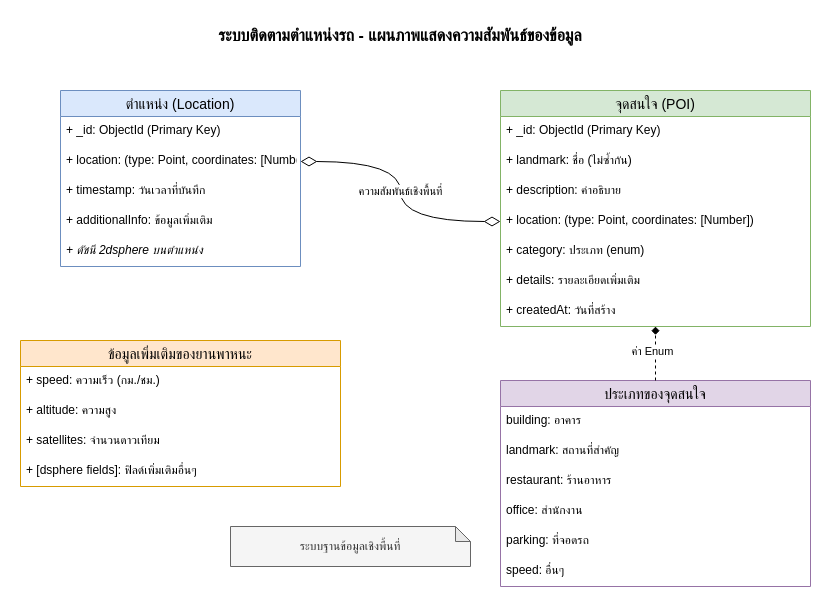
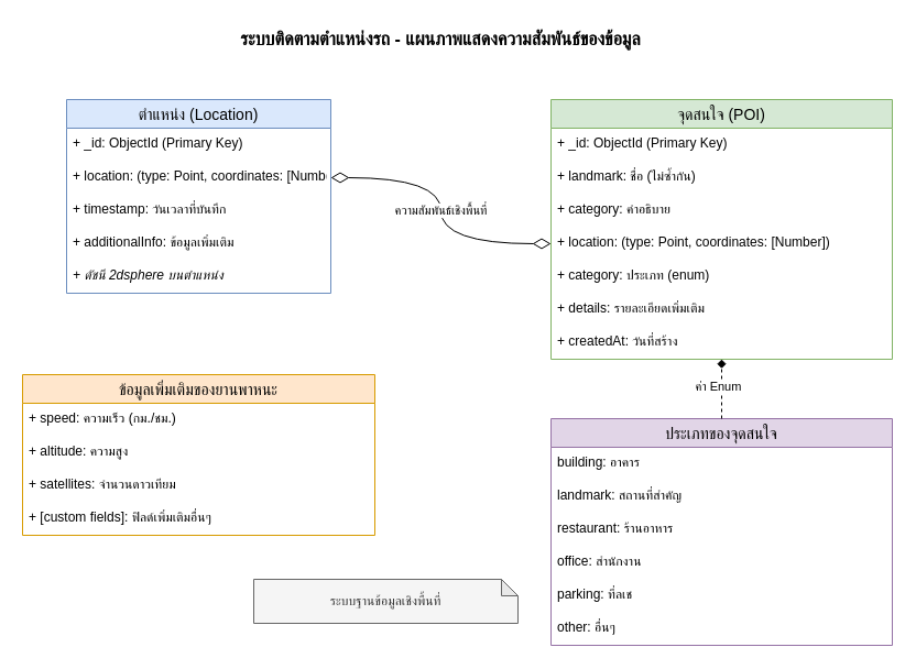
- <mxCell id="11" value="+ description: คำอธิบาย" style="text;strokeColor=none;fillColor=none;spacingLeft=4;spacingRight=4;overflow=hidden;rotatable=0;points=[[0,0.5],[1,0.5]];portConstraint=eastwest;fontSize=12;" parent="8" vertex="1"><mxGeometry y="86" width="310" height="30" as="geometry" /></mxCell>
+ <mxCell id="11" value="+ category: คำอธิบาย" style="text;strokeColor=none;fillColor=none;spacingLeft=4;spacingRight=4;overflow=hidden;rotatable=0;points=[[0,0.5],[1,0.5]];portConstraint=eastwest;fontSize=12;" parent="8" vertex="1"><mxGeometry y="86" width="310" height="30" as="geometry" /></mxCell>
- <mxCell id="20" value="+ [dsphere fields]: ฟิลด์เพิ่มเติมอื่นๆ" style="text;strokeColor=none;fillColor=none;spacingLeft=4;spacingRight=4;overflow=hidden;rotatable=0;points=[[0,0.5],[1,0.5]];portConstraint=eastwest;fontSize=12;" parent="16" vertex="1"><mxGeometry y="116" width="320" height="30" as="geometry" /></mxCell>
+ <mxCell id="20" value="+ [custom fields]: ฟิลด์เพิ่มเติมอื่นๆ" style="text;strokeColor=none;fillColor=none;spacingLeft=4;spacingRight=4;overflow=hidden;rotatable=0;points=[[0,0.5],[1,0.5]];portConstraint=eastwest;fontSize=12;" parent="16" vertex="1"><mxGeometry y="116" width="320" height="30" as="geometry" /></mxCell>
- <mxCell id="26" value="parking: ที่จอดรถ" style="text;strokeColor=none;fillColor=none;spacingLeft=4;spacingRight=4;overflow=hidden;rotatable=0;points=[[0,0.5],[1,0.5]];portConstraint=eastwest;fontSize=12;" parent="21" vertex="1"><mxGeometry y="146" width="310" height="30" as="geometry" /></mxCell>
+ <mxCell id="26" value="parking: ที่ลเช" style="text;strokeColor=none;fillColor=none;spacingLeft=4;spacingRight=4;overflow=hidden;rotatable=0;points=[[0,0.5],[1,0.5]];portConstraint=eastwest;fontSize=12;" parent="21" vertex="1"><mxGeometry y="146" width="310" height="30" as="geometry" /></mxCell>
- <mxCell id="27" value="speed: อื่นๆ" style="text;strokeColor=none;fillColor=none;spacingLeft=4;spacingRight=4;overflow=hidden;rotatable=0;points=[[0,0.5],[1,0.5]];portConstraint=eastwest;fontSize=12;" parent="21" vertex="1"><mxGeometry y="176" width="310" height="30" as="geometry" /></mxCell>
+ <mxCell id="27" value="other: อื่นๆ" style="text;strokeColor=none;fillColor=none;spacingLeft=4;spacingRight=4;overflow=hidden;rotatable=0;points=[[0,0.5],[1,0.5]];portConstraint=eastwest;fontSize=12;" parent="21" vertex="1"><mxGeometry y="176" width="310" height="30" as="geometry" /></mxCell>
